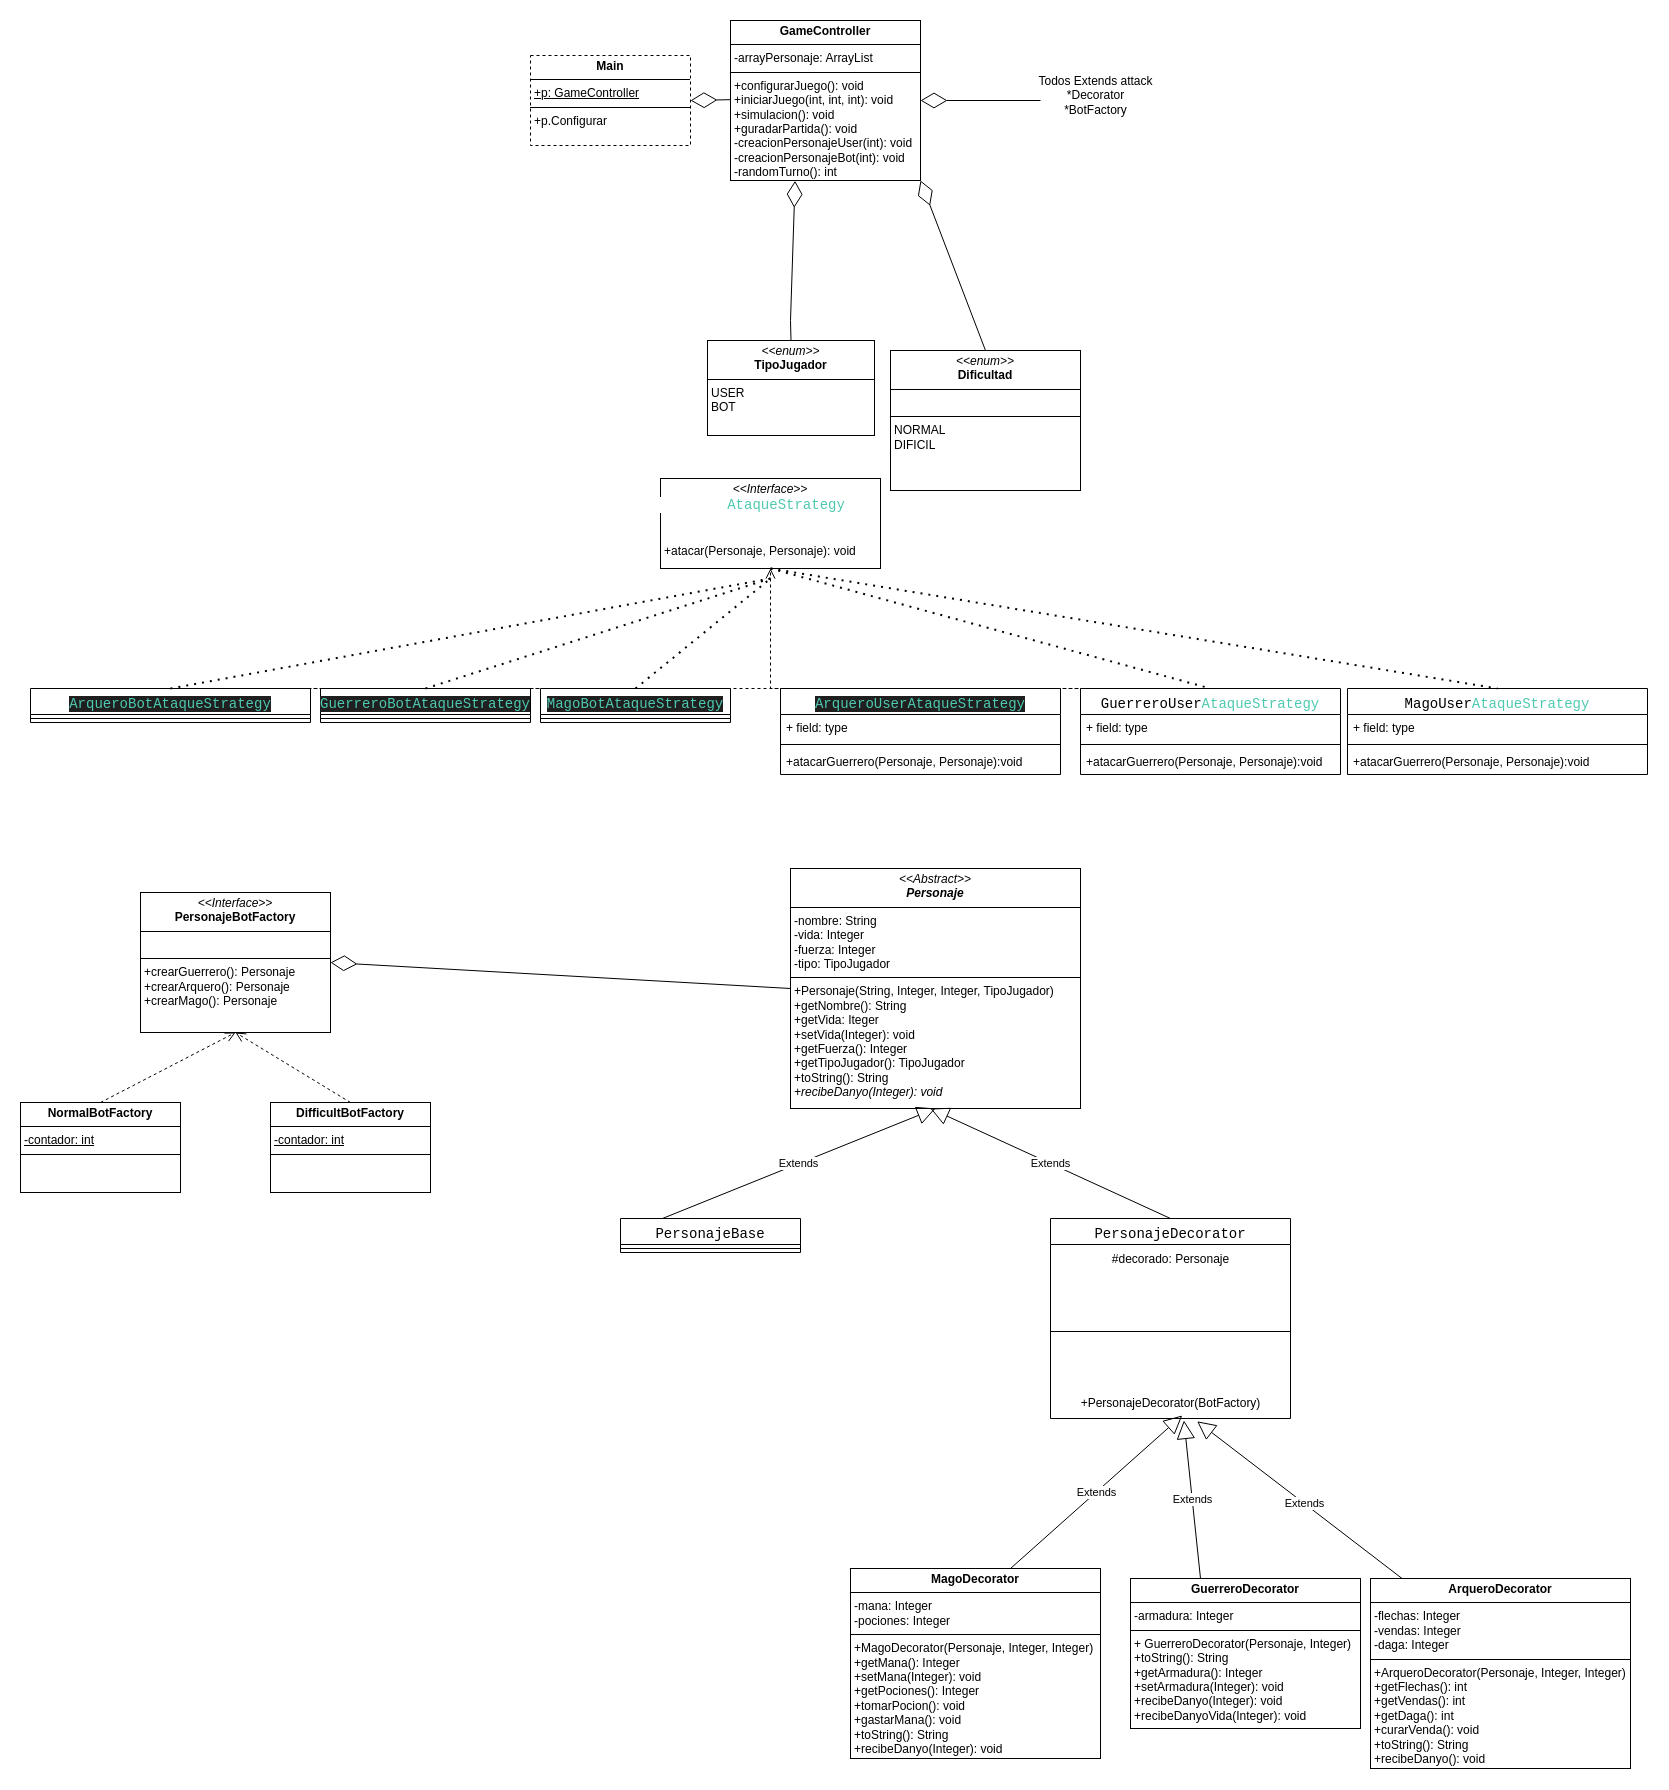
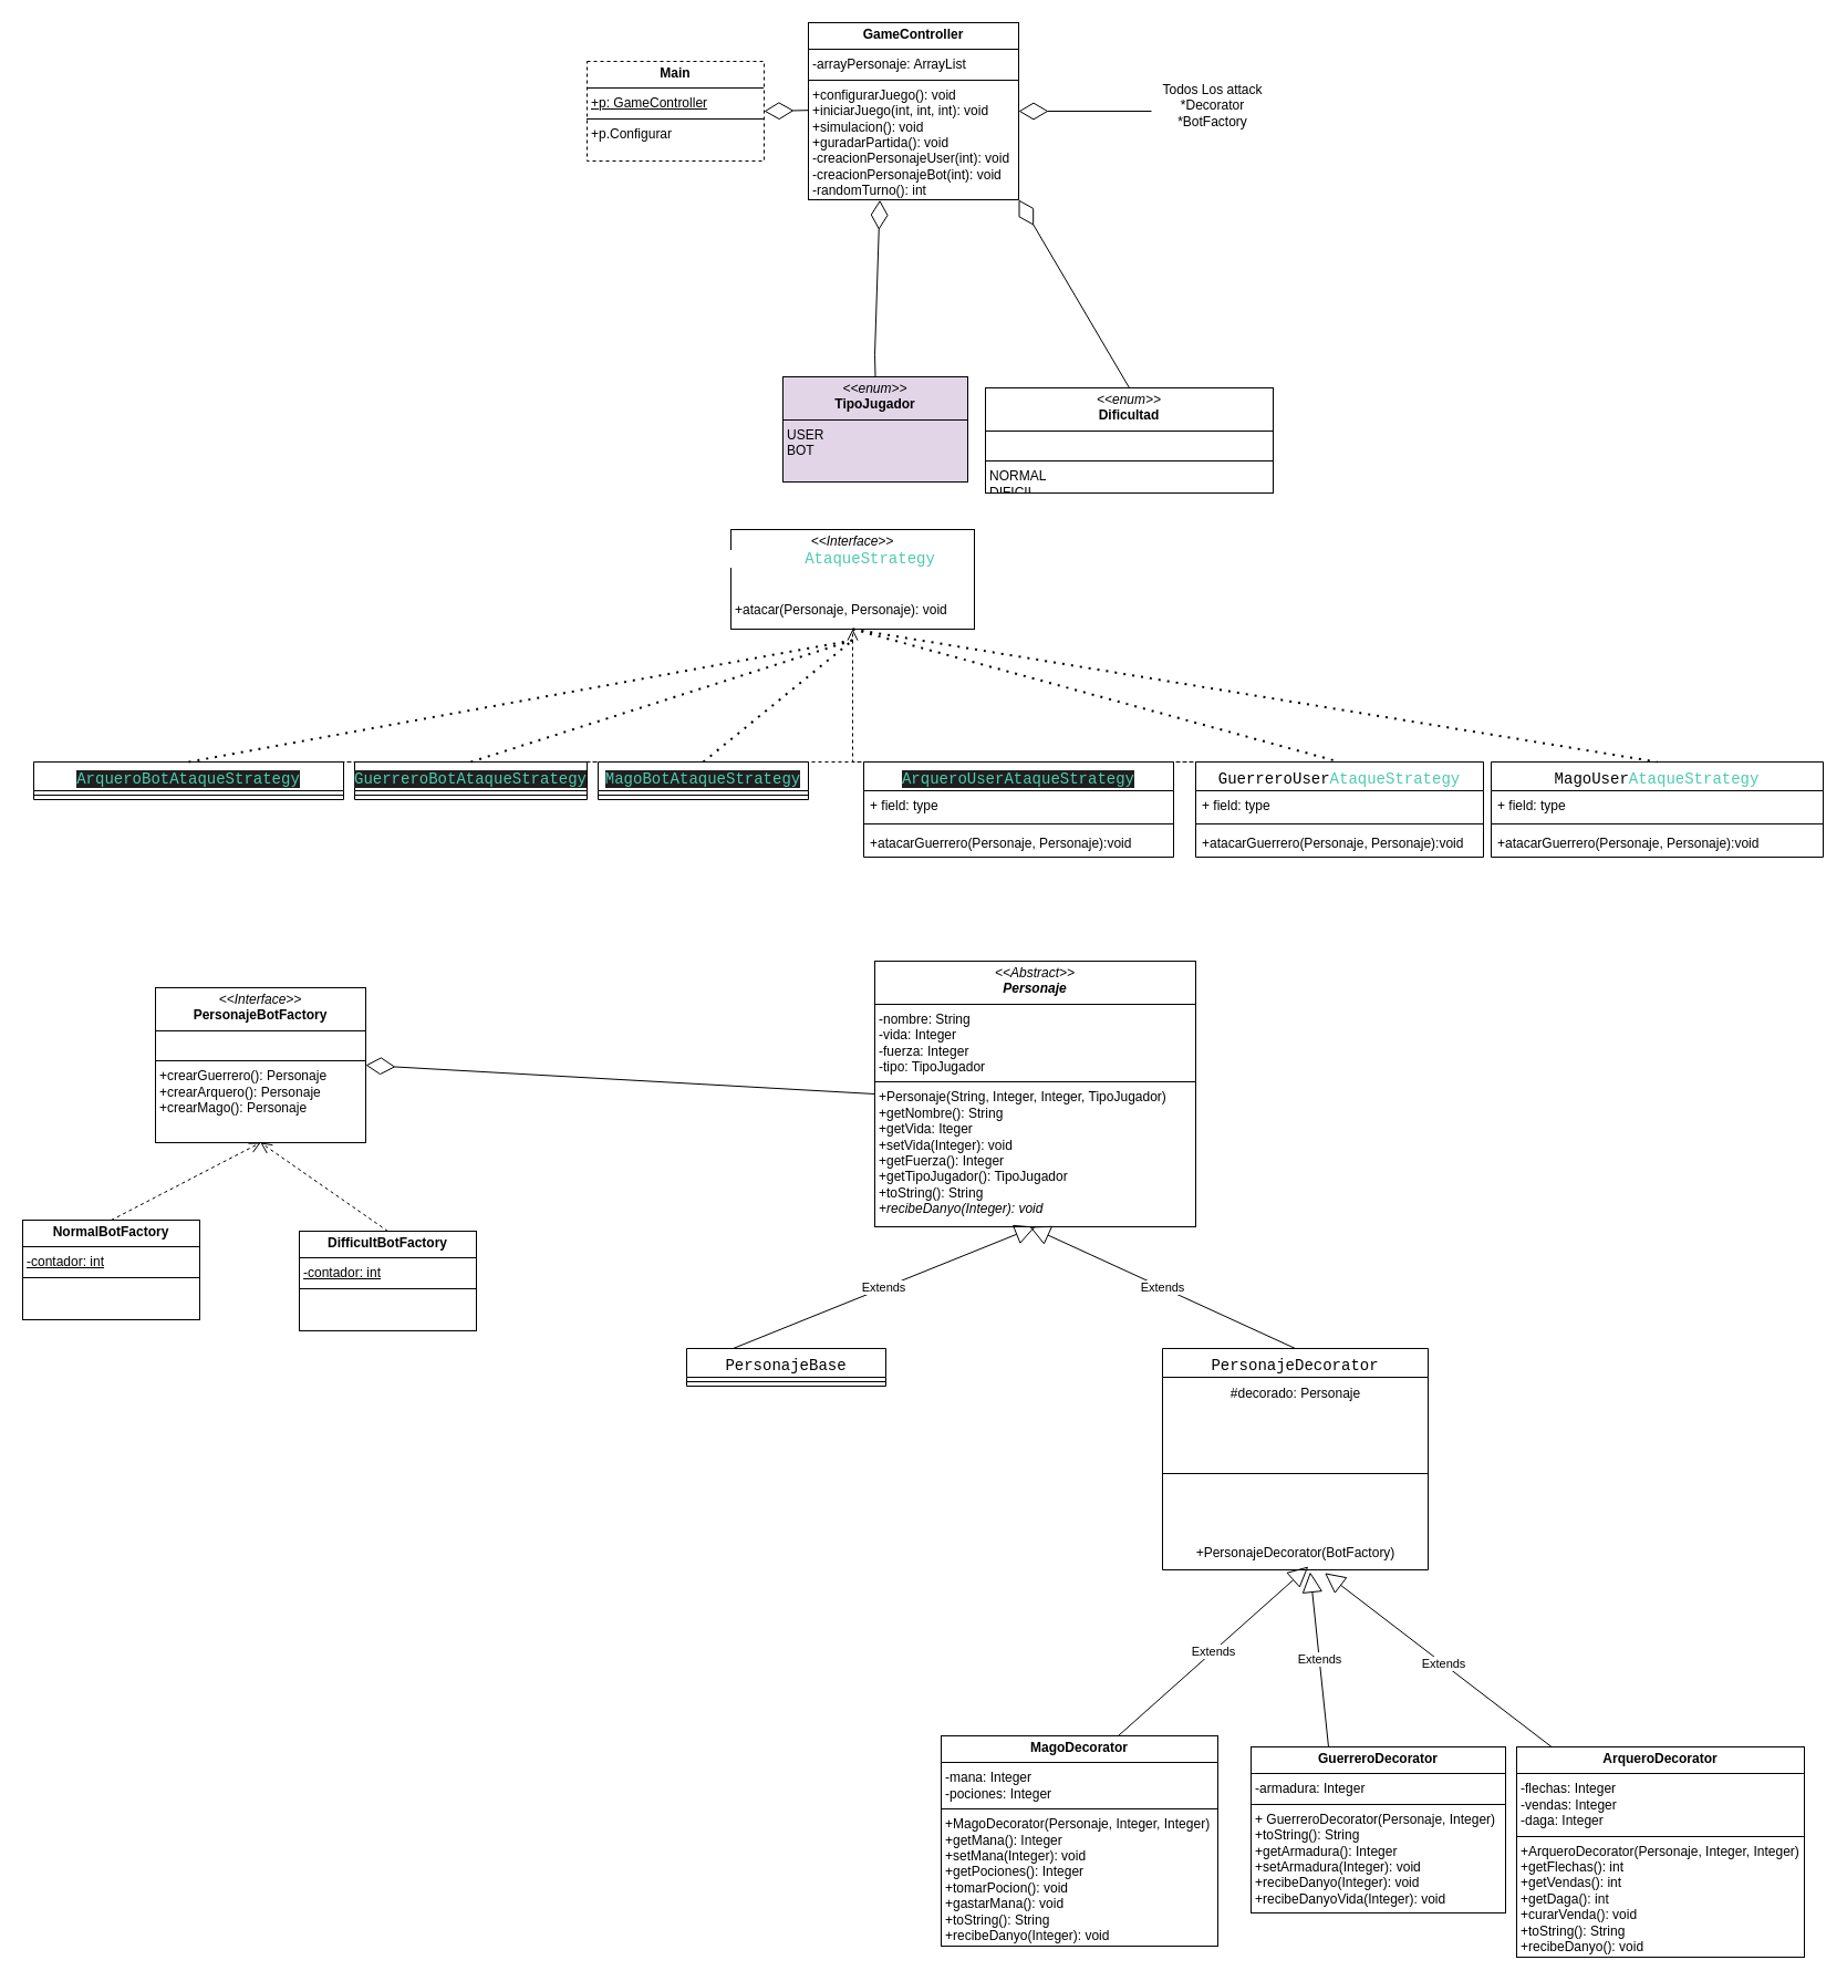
- <mxCell id="54" value="Todos Extends attack&lt;div&gt;*Decorator&lt;/div&gt;&lt;div&gt;*BotFactory&lt;/div&gt;" style="text;html=1;align=center;verticalAlign=middle;resizable=0;points=[];autosize=1;strokeColor=none;fillColor=none;" vertex="1" parent="1"><mxGeometry x="1040" y="65" width="110" height="60" as="geometry" /></mxCell>
+ <mxCell id="54" value="Todos Los attack&lt;div&gt;*Decorator&lt;/div&gt;&lt;div&gt;*BotFactory&lt;/div&gt;" style="text;html=1;align=center;verticalAlign=middle;resizable=0;points=[];autosize=1;strokeColor=none;fillColor=none;" vertex="1" parent="1"><mxGeometry x="1040" y="65" width="110" height="60" as="geometry" /></mxCell>
- <mxCell id="49" value="&lt;p style=&quot;margin:0px;margin-top:4px;text-align:center;&quot;&gt;&lt;i&gt;&amp;lt;&amp;lt;enum&amp;gt;&amp;gt;&lt;/i&gt;&lt;br&gt;&lt;b&gt;TipoJugador&lt;/b&gt;&lt;/p&gt;&lt;hr size=&quot;1&quot; style=&quot;border-style:solid;&quot;&gt;&lt;p style=&quot;margin:0px;margin-left:4px;&quot;&gt;&lt;/p&gt;&lt;p style=&quot;margin:0px;margin-left:4px;&quot;&gt;USER&lt;/p&gt;&lt;p style=&quot;margin:0px;margin-left:4px;&quot;&gt;BOT&lt;/p&gt;" style="verticalAlign=top;align=left;overflow=fill;html=1;whiteSpace=wrap;" vertex="1" parent="1"><mxGeometry x="707" y="340" width="167" height="95" as="geometry" /></mxCell>
+ <mxCell id="49" value="&lt;p style=&quot;margin:0px;margin-top:4px;text-align:center;&quot;&gt;&lt;i&gt;&amp;lt;&amp;lt;enum&amp;gt;&amp;gt;&lt;/i&gt;&lt;br&gt;&lt;b&gt;TipoJugador&lt;/b&gt;&lt;/p&gt;&lt;hr size=&quot;1&quot; style=&quot;border-style:solid;&quot;&gt;&lt;p style=&quot;margin:0px;margin-left:4px;&quot;&gt;&lt;/p&gt;&lt;p style=&quot;margin:0px;margin-left:4px;&quot;&gt;USER&lt;/p&gt;&lt;p style=&quot;margin:0px;margin-left:4px;&quot;&gt;BOT&lt;/p&gt;" style="verticalAlign=top;align=left;overflow=fill;html=1;whiteSpace=wrap;fillColor=#e1d5e7;" vertex="1" parent="1"><mxGeometry x="707" y="340" width="167" height="95" as="geometry" /></mxCell>
- <mxCell id="48" value="&lt;p style=&quot;margin:0px;margin-top:4px;text-align:center;&quot;&gt;&lt;i&gt;&amp;lt;&amp;lt;enum&amp;gt;&amp;gt;&lt;/i&gt;&lt;br&gt;&lt;b&gt;Dificultad&lt;/b&gt;&lt;/p&gt;&lt;hr size=&quot;1&quot; style=&quot;border-style:solid;&quot;&gt;&lt;p style=&quot;margin:0px;margin-left:4px;&quot;&gt;&lt;br&gt;&lt;/p&gt;&lt;hr size=&quot;1&quot; style=&quot;border-style:solid;&quot;&gt;&lt;p style=&quot;margin:0px;margin-left:4px;&quot;&gt;NORMAL&lt;/p&gt;&lt;p style=&quot;margin:0px;margin-left:4px;&quot;&gt;DIFICIL&lt;/p&gt;" style="verticalAlign=top;align=left;overflow=fill;html=1;whiteSpace=wrap;" vertex="1" parent="1"><mxGeometry x="890" y="350" width="190" height="140" as="geometry" /></mxCell>
+ <mxCell id="48" value="&lt;p style=&quot;margin:0px;margin-top:4px;text-align:center;&quot;&gt;&lt;i&gt;&amp;lt;&amp;lt;enum&amp;gt;&amp;gt;&lt;/i&gt;&lt;br&gt;&lt;b&gt;Dificultad&lt;/b&gt;&lt;/p&gt;&lt;hr size=&quot;1&quot; style=&quot;border-style:solid;&quot;&gt;&lt;p style=&quot;margin:0px;margin-left:4px;&quot;&gt;&lt;br&gt;&lt;/p&gt;&lt;hr size=&quot;1&quot; style=&quot;border-style:solid;&quot;&gt;&lt;p style=&quot;margin:0px;margin-left:4px;&quot;&gt;NORMAL&lt;/p&gt;&lt;p style=&quot;margin:0px;margin-left:4px;&quot;&gt;DIFICIL&lt;/p&gt;" style="verticalAlign=top;align=left;overflow=fill;html=1;whiteSpace=wrap;" vertex="1" parent="1"><mxGeometry x="890" y="350" width="260" height="95" as="geometry" /></mxCell>
- <mxCell id="45" value="&lt;p style=&quot;margin:0px;margin-top:4px;text-align:center;&quot;&gt;&lt;b&gt;DifficultBotFactory&lt;/b&gt;&lt;/p&gt;&lt;hr size=&quot;1&quot; style=&quot;border-style:solid;&quot;&gt;&lt;p style=&quot;margin:0px;margin-left:4px;&quot;&gt;&lt;u&gt;-contador: int&lt;/u&gt;&lt;/p&gt;&lt;hr size=&quot;1&quot; style=&quot;border-style:solid;&quot;&gt;&lt;p style=&quot;margin:0px;margin-left:4px;&quot;&gt;&lt;br&gt;&lt;/p&gt;" style="verticalAlign=top;align=left;overflow=fill;html=1;whiteSpace=wrap;" vertex="1" parent="1"><mxGeometry x="270" y="1102" width="160" height="90" as="geometry" /></mxCell>
+ <mxCell id="45" value="&lt;p style=&quot;margin:0px;margin-top:4px;text-align:center;&quot;&gt;&lt;b&gt;DifficultBotFactory&lt;/b&gt;&lt;/p&gt;&lt;hr size=&quot;1&quot; style=&quot;border-style:solid;&quot;&gt;&lt;p style=&quot;margin:0px;margin-left:4px;&quot;&gt;&lt;u&gt;-contador: int&lt;/u&gt;&lt;/p&gt;&lt;hr size=&quot;1&quot; style=&quot;border-style:solid;&quot;&gt;&lt;p style=&quot;margin:0px;margin-left:4px;&quot;&gt;&lt;br&gt;&lt;/p&gt;" style="verticalAlign=top;align=left;overflow=fill;html=1;whiteSpace=wrap;" vertex="1" parent="1"><mxGeometry x="270" y="1112" width="160" height="90" as="geometry" /></mxCell>
